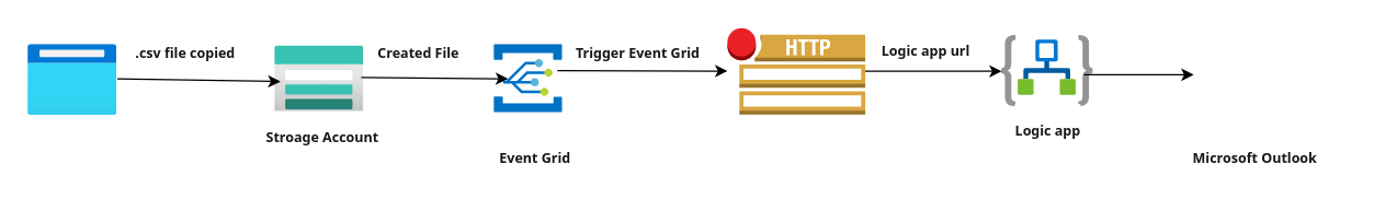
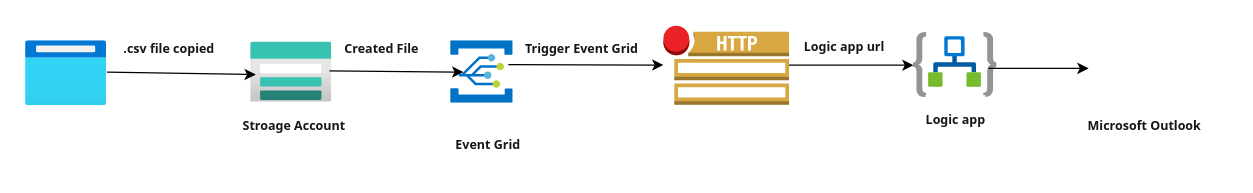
- <mxCell id="19" value="&lt;h1 style=&quot;box-sizing: inherit; outline-color: inherit; margin: 0px 0px 1.5rem; padding: 0px; word-break: break-word; line-height: 1.125; color: rgb(22, 22, 22); font-family: &amp;quot;Segoe UI&amp;quot;, SegoeUI, &amp;quot;Helvetica Neue&amp;quot;, Helvetica, Arial, sans-serif; text-align: start; background-color: rgb(255, 255, 255);&quot; class=&quot;title is-2&quot;&gt;&lt;font style=&quot;font-size: 10px;&quot;&gt;Microsoft Outlook&lt;/font&gt;&lt;/h1&gt;" style="text;strokeColor=none;align=center;fillColor=none;html=1;verticalAlign=middle;whiteSpace=wrap;rounded=0;" parent="1" vertex="1"><mxGeometry x="850" y="110" width="130" height="22" as="geometry" /></mxCell>
+ <mxCell id="19" value="&lt;h1 style=&quot;box-sizing: inherit; outline-color: inherit; margin: 0px 0px 1.5rem; padding: 0px; word-break: break-word; line-height: 1.125; color: rgb(22, 22, 22); font-family: &amp;quot;Segoe UI&amp;quot;, SegoeUI, &amp;quot;Helvetica Neue&amp;quot;, Helvetica, Arial, sans-serif; text-align: start; background-color: rgb(255, 255, 255);&quot; class=&quot;title is-2&quot;&gt;&lt;font style=&quot;font-size: 10px;&quot;&gt;Microsoft Outlook&lt;/font&gt;&lt;/h1&gt;" style="text;strokeColor=none;align=center;fillColor=none;html=1;verticalAlign=middle;whiteSpace=wrap;rounded=0;" parent="1" vertex="1"><mxGeometry x="850" y="95" width="130" height="22" as="geometry" /></mxCell>
